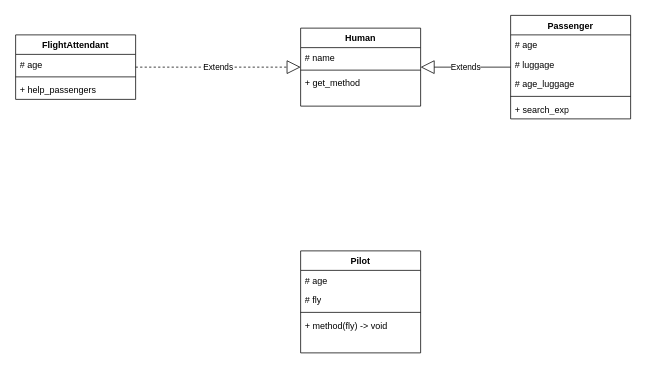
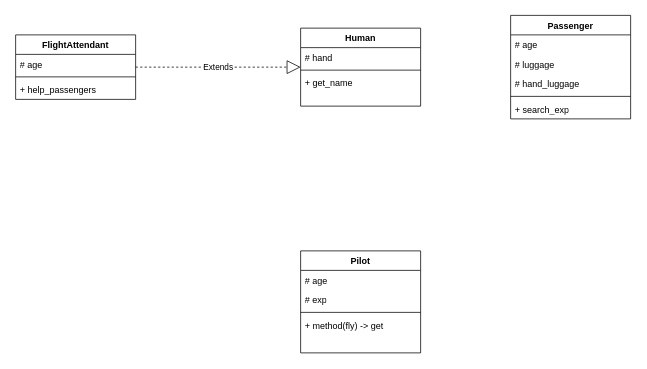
- <mxCell id="3" value="# name" style="text;strokeColor=none;fillColor=none;align=left;verticalAlign=top;spacingLeft=4;spacingRight=4;overflow=hidden;rotatable=0;points=[[0,0.5],[1,0.5]];portConstraint=eastwest;whiteSpace=wrap;html=1;" vertex="1" parent="2"><mxGeometry y="26" width="160" height="26" as="geometry" /></mxCell>
+ <mxCell id="3" value="# hand" style="text;strokeColor=none;fillColor=none;align=left;verticalAlign=top;spacingLeft=4;spacingRight=4;overflow=hidden;rotatable=0;points=[[0,0.5],[1,0.5]];portConstraint=eastwest;whiteSpace=wrap;html=1;" vertex="1" parent="2"><mxGeometry y="26" width="160" height="26" as="geometry" /></mxCell>
- <mxCell id="22" value="Extends" style="endArrow=block;endSize=16;endFill=0;html=1;rounded=0;" edge="1" parent="1" source="16" target="2"><mxGeometry width="160" relative="1" as="geometry"><mxPoint x="610" y="244" as="sourcePoint" /><mxPoint x="770" y="244" as="targetPoint" /></mxGeometry></mxCell>
- <mxCell id="5" value="+ get_method" style="text;strokeColor=none;fillColor=none;align=left;verticalAlign=top;spacingLeft=4;spacingRight=4;overflow=hidden;rotatable=0;points=[[0,0.5],[1,0.5]];portConstraint=eastwest;whiteSpace=wrap;html=1;" vertex="1" parent="2"><mxGeometry y="60" width="160" height="44" as="geometry" /></mxCell>
+ <mxCell id="5" value="+ get_name" style="text;strokeColor=none;fillColor=none;align=left;verticalAlign=top;spacingLeft=4;spacingRight=4;overflow=hidden;rotatable=0;points=[[0,0.5],[1,0.5]];portConstraint=eastwest;whiteSpace=wrap;html=1;" vertex="1" parent="2"><mxGeometry y="60" width="160" height="44" as="geometry" /></mxCell>
- <mxCell id="19" value="# age_luggage" style="text;strokeColor=none;fillColor=none;align=left;verticalAlign=top;spacingLeft=4;spacingRight=4;overflow=hidden;rotatable=0;points=[[0,0.5],[1,0.5]];portConstraint=eastwest;whiteSpace=wrap;html=1;" vertex="1" parent="16"><mxGeometry y="78" width="160" height="26" as="geometry" /></mxCell>
+ <mxCell id="19" value="# hand_luggage" style="text;strokeColor=none;fillColor=none;align=left;verticalAlign=top;spacingLeft=4;spacingRight=4;overflow=hidden;rotatable=0;points=[[0,0.5],[1,0.5]];portConstraint=eastwest;whiteSpace=wrap;html=1;" vertex="1" parent="16"><mxGeometry y="78" width="160" height="26" as="geometry" /></mxCell>
- <mxCell id="8" value="# fly" style="text;strokeColor=none;fillColor=none;align=left;verticalAlign=top;spacingLeft=4;spacingRight=4;overflow=hidden;rotatable=0;points=[[0,0.5],[1,0.5]];portConstraint=eastwest;whiteSpace=wrap;html=1;" vertex="1" parent="6"><mxGeometry y="52" width="160" height="26" as="geometry" /></mxCell>
+ <mxCell id="8" value="# exp" style="text;strokeColor=none;fillColor=none;align=left;verticalAlign=top;spacingLeft=4;spacingRight=4;overflow=hidden;rotatable=0;points=[[0,0.5],[1,0.5]];portConstraint=eastwest;whiteSpace=wrap;html=1;" vertex="1" parent="6"><mxGeometry y="52" width="160" height="26" as="geometry" /></mxCell>
- <mxCell id="10" value="+ method(fly) -&amp;gt; void" style="text;strokeColor=none;fillColor=none;align=left;verticalAlign=top;spacingLeft=4;spacingRight=4;overflow=hidden;rotatable=0;points=[[0,0.5],[1,0.5]];portConstraint=eastwest;whiteSpace=wrap;html=1;" vertex="1" parent="6"><mxGeometry y="86" width="160" height="50" as="geometry" /></mxCell>
+ <mxCell id="10" value="+ method(fly) -&amp;gt; get" style="text;strokeColor=none;fillColor=none;align=left;verticalAlign=top;spacingLeft=4;spacingRight=4;overflow=hidden;rotatable=0;points=[[0,0.5],[1,0.5]];portConstraint=eastwest;whiteSpace=wrap;html=1;" vertex="1" parent="6"><mxGeometry y="86" width="160" height="50" as="geometry" /></mxCell>
